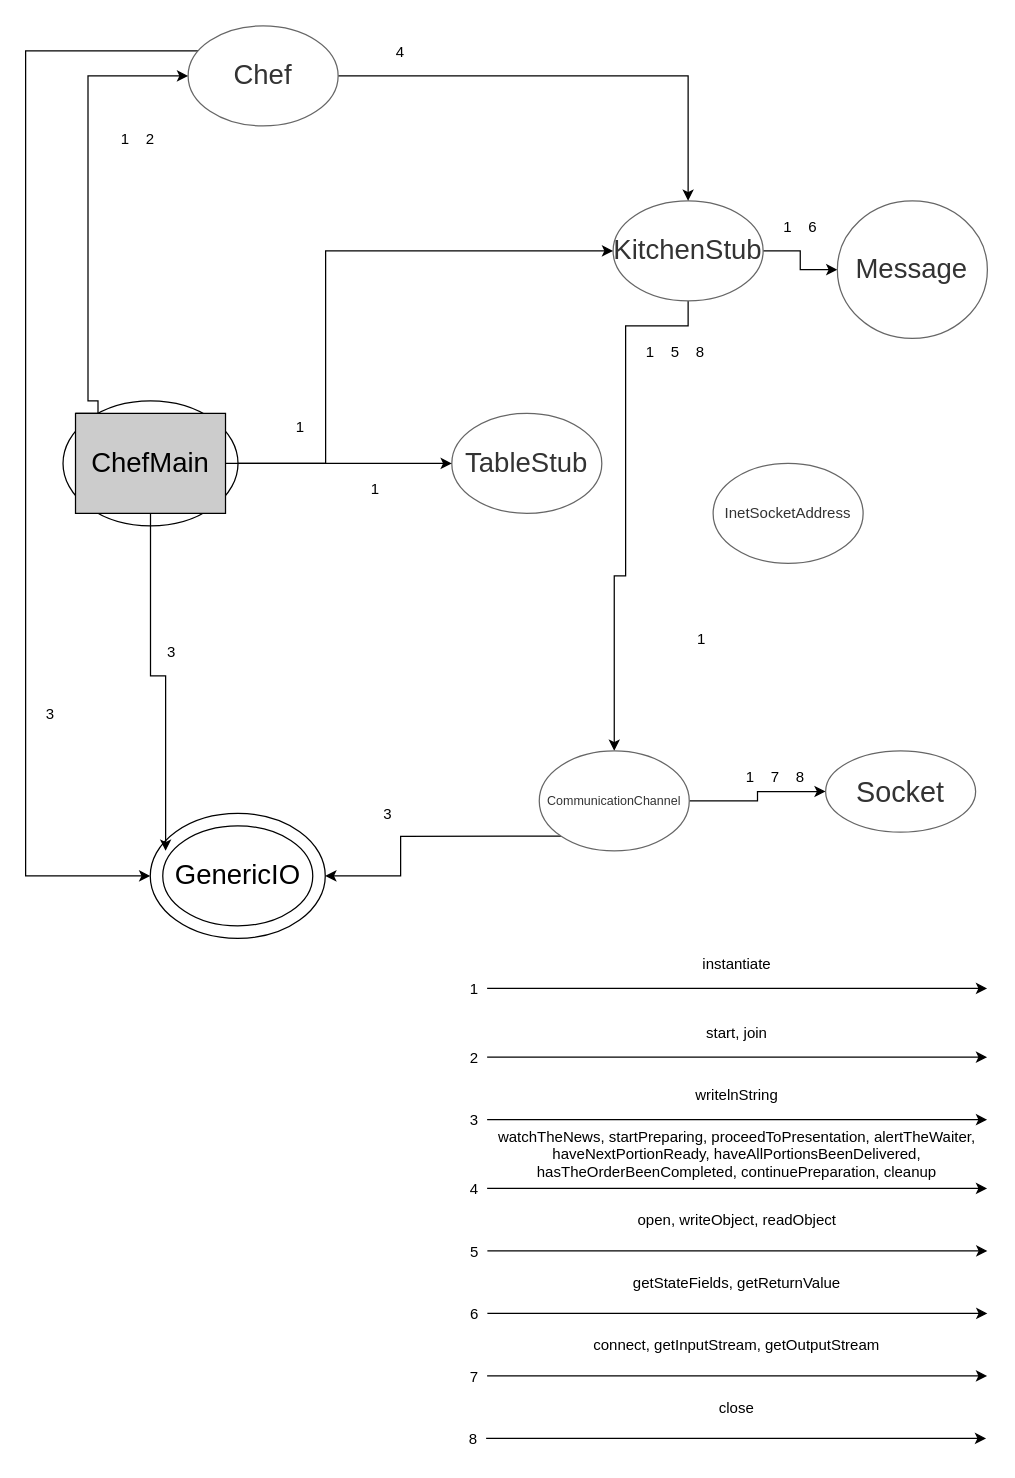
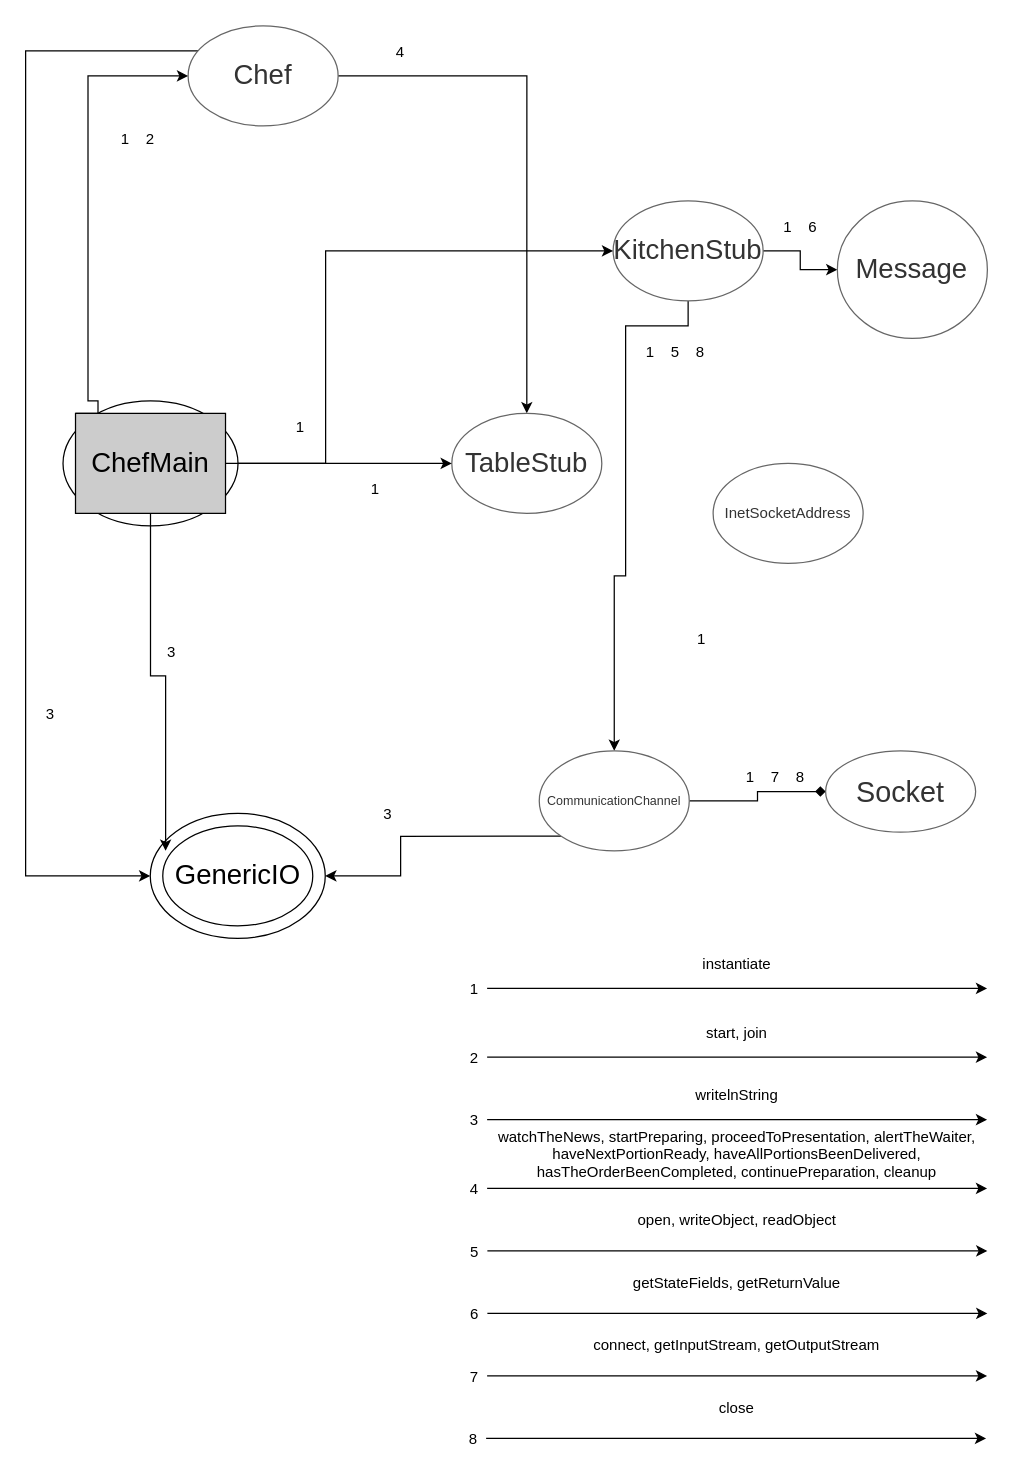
- <mxCell id="6" style="edgeStyle=orthogonalEdgeStyle;rounded=0;orthogonalLoop=1;jettySize=auto;html=1;entryX=0.5;entryY=0;entryDx=0;entryDy=0;fontSize=22;" parent="1" source="7" target="4" edge="1"><mxGeometry relative="1" as="geometry" /></mxCell>
+ <mxCell id="6" style="edgeStyle=orthogonalEdgeStyle;rounded=0;orthogonalLoop=1;jettySize=auto;html=1;fontSize=22;" parent="1" source="7" target="8" edge="1"><mxGeometry relative="1" as="geometry" /></mxCell>
- <mxCell id="38" style="edgeStyle=orthogonalEdgeStyle;rounded=0;orthogonalLoop=1;jettySize=auto;html=1;entryX=0;entryY=0.5;entryDx=0;entryDy=0;fontSize=23;" parent="1" source="40" target="53" edge="1"><mxGeometry relative="1" as="geometry" /></mxCell>
+ <mxCell id="38" style="edgeStyle=orthogonalEdgeStyle;rounded=0;orthogonalLoop=1;jettySize=auto;html=1;entryX=0;entryY=0.5;entryDx=0;entryDy=0;fontSize=23;endArrow=diamond;" parent="1" source="40" target="53" edge="1"><mxGeometry relative="1" as="geometry" /></mxCell>
